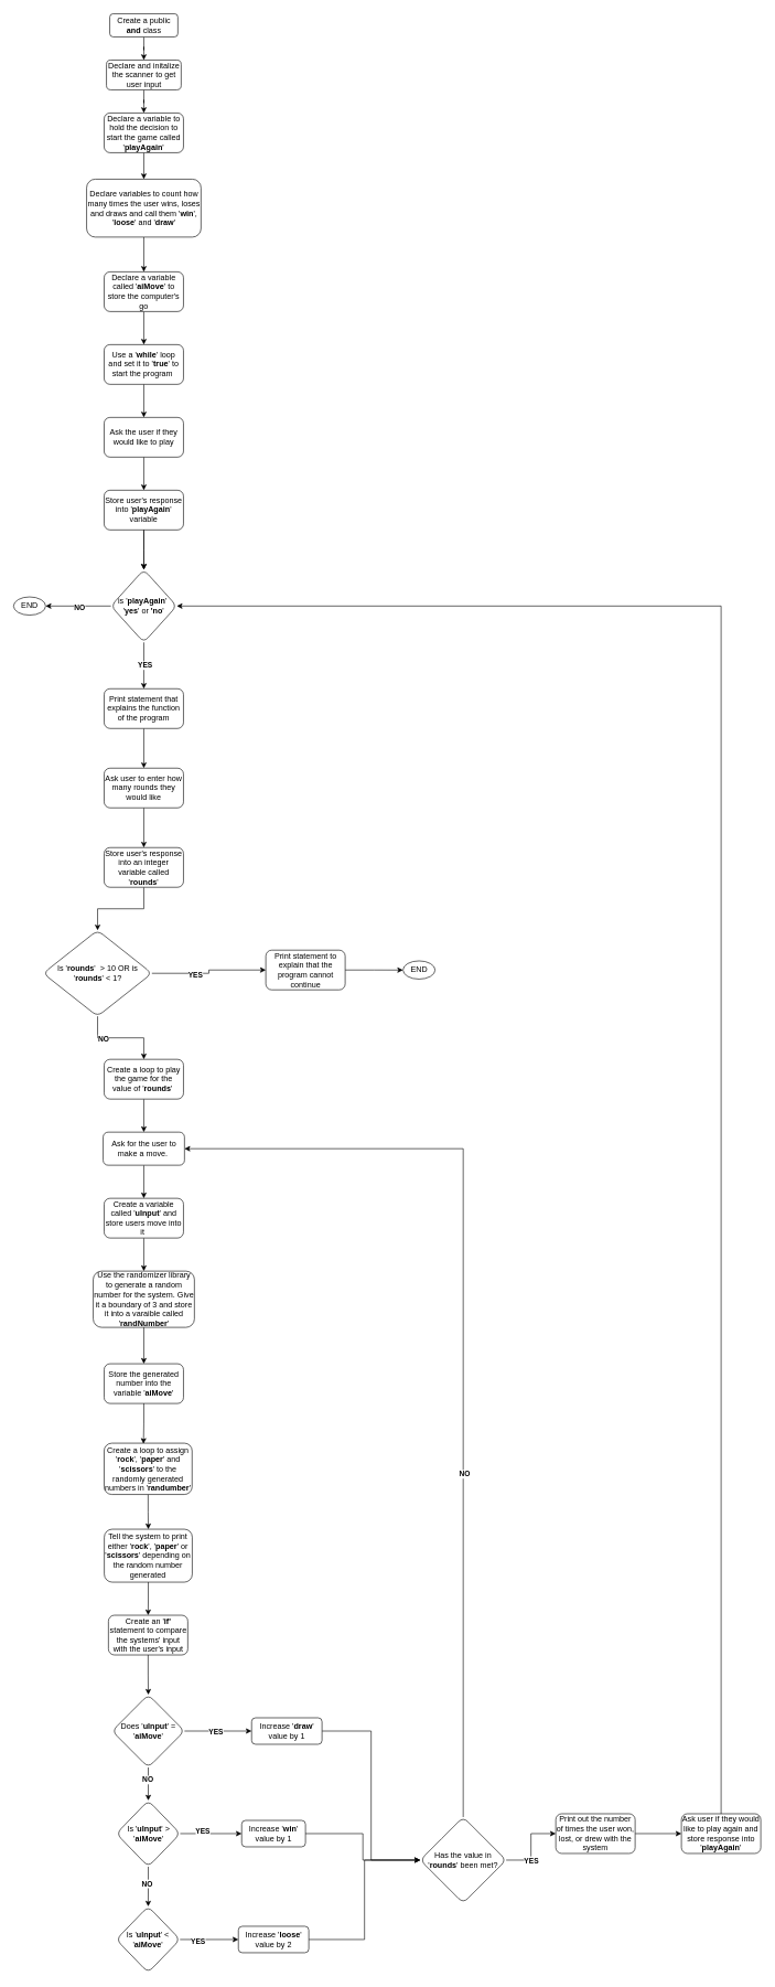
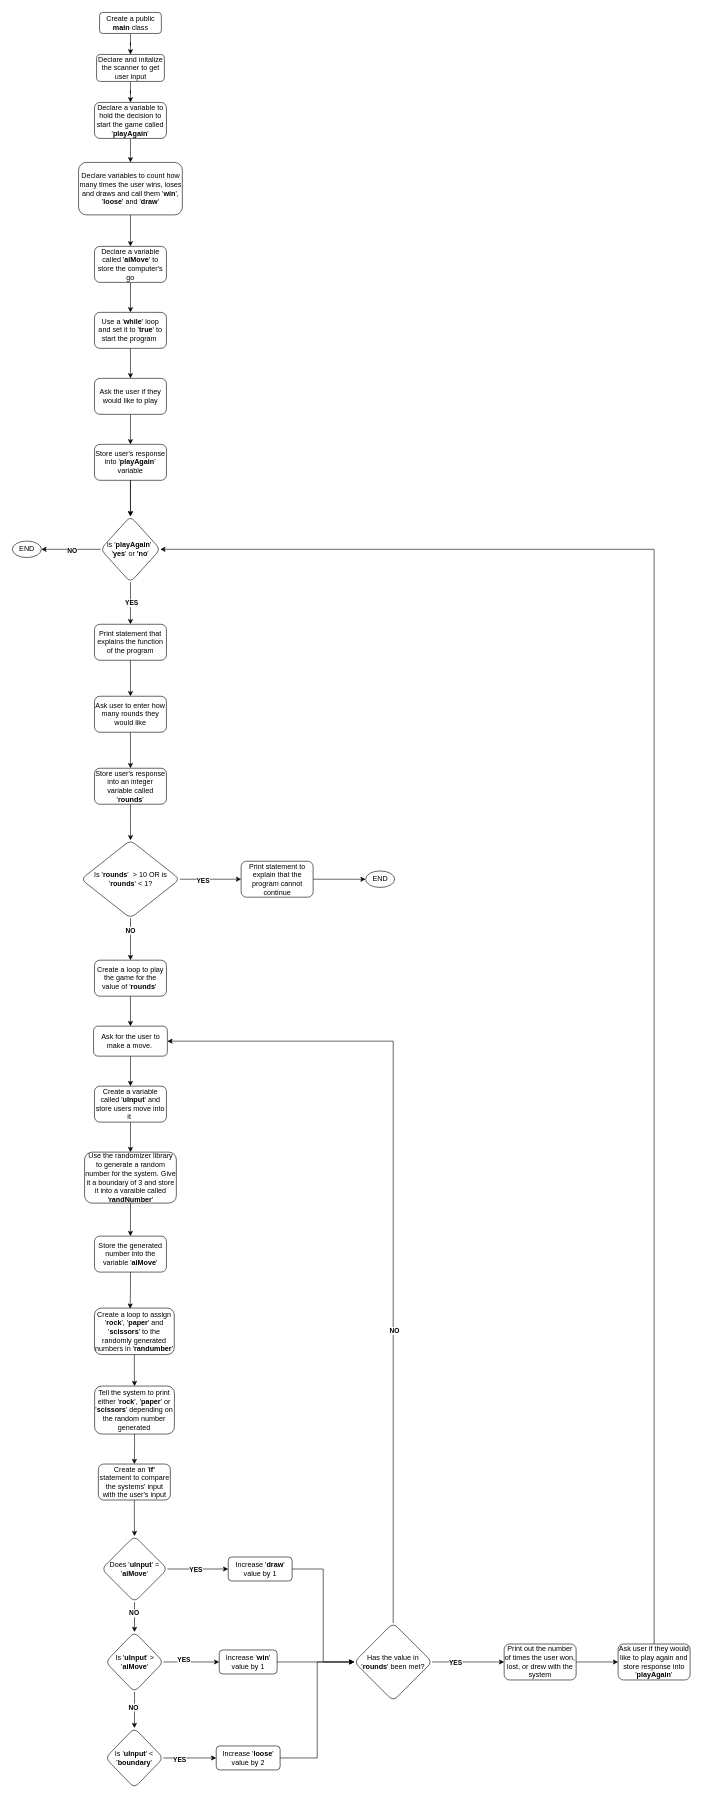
- <mxCell id="3" value="Create a public &lt;b&gt;and&lt;/b&gt;&amp;nbsp;class" style="rounded=1;whiteSpace=wrap;html=1;" vertex="1" parent="1"><mxGeometry x="165.5" y="20" width="103" height="35" as="geometry" /></mxCell>
+ <mxCell id="3" value="Create a public &lt;b&gt;main&lt;/b&gt;&amp;nbsp;class" style="rounded=1;whiteSpace=wrap;html=1;" vertex="1" parent="1"><mxGeometry x="165.5" y="20" width="103" height="35" as="geometry" /></mxCell>
- <mxCell id="34" value="Is '&lt;b&gt;rounds&lt;/b&gt;'&amp;nbsp; &amp;gt; 10 OR is '&lt;b&gt;rounds&lt;/b&gt;' &amp;lt; 1?" style="rhombus;whiteSpace=wrap;html=1;rounded=1;" vertex="1" parent="1"><mxGeometry x="64.75" y="1405" width="164.5" height="130" as="geometry" /></mxCell>
+ <mxCell id="34" value="Is '&lt;b&gt;rounds&lt;/b&gt;'&amp;nbsp; &amp;gt; 10 OR is '&lt;b&gt;rounds&lt;/b&gt;' &amp;lt; 1?" style="rhombus;whiteSpace=wrap;html=1;rounded=1;" vertex="1" parent="1"><mxGeometry x="134.75" y="1400" width="164.5" height="130" as="geometry" /></mxCell>
- <mxCell id="74" value="Has the value in '&lt;b&gt;rounds&lt;/b&gt;' been met?" style="rhombus;whiteSpace=wrap;html=1;rounded=1;" vertex="1" parent="1"><mxGeometry x="635" y="2745" width="130" height="130" as="geometry" /></mxCell>
+ <mxCell id="74" value="Has the value in '&lt;b&gt;rounds&lt;/b&gt;' been met?" style="rhombus;whiteSpace=wrap;html=1;rounded=1;" vertex="1" parent="1"><mxGeometry x="590" y="2705" width="130" height="130" as="geometry" /></mxCell>
- <mxCell id="69" value="Is '&lt;b&gt;uInput&lt;/b&gt;' &amp;lt; '&lt;b&gt;aiMove&lt;/b&gt;'" style="rhombus;whiteSpace=wrap;html=1;rounded=1;" vertex="1" parent="1"><mxGeometry x="175.25" y="2880" width="96.5" height="100" as="geometry" /></mxCell>
+ <mxCell id="69" value="Is '&lt;b&gt;uInput&lt;/b&gt;' &amp;lt; '&lt;b&gt;boundary&lt;/b&gt;'" style="rhombus;whiteSpace=wrap;html=1;rounded=1;" vertex="1" parent="1"><mxGeometry x="175.25" y="2880" width="96.5" height="100" as="geometry" /></mxCell>
